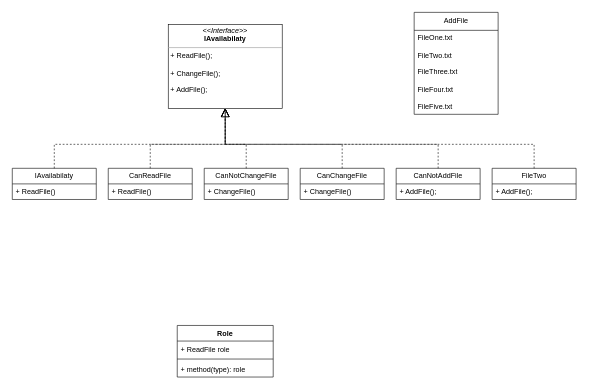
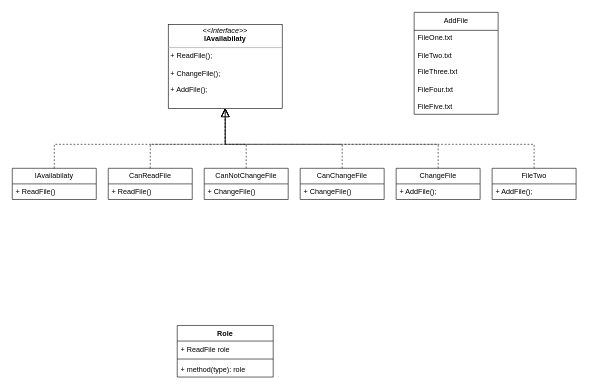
- <mxCell id="19" value="CanNotAddFile" style="swimlane;fontStyle=0;childLayout=stackLayout;horizontal=1;startSize=26;fillColor=none;horizontalStack=0;resizeParent=1;resizeParentMax=0;resizeLast=0;collapsible=1;marginBottom=0;whiteSpace=wrap;html=1;" vertex="1" parent="1"><mxGeometry x="660" y="280" width="140" height="52" as="geometry" /></mxCell>
+ <mxCell id="19" value="ChangeFile" style="swimlane;fontStyle=0;childLayout=stackLayout;horizontal=1;startSize=26;fillColor=none;horizontalStack=0;resizeParent=1;resizeParentMax=0;resizeLast=0;collapsible=1;marginBottom=0;whiteSpace=wrap;html=1;" vertex="1" parent="1"><mxGeometry x="660" y="280" width="140" height="52" as="geometry" /></mxCell>
